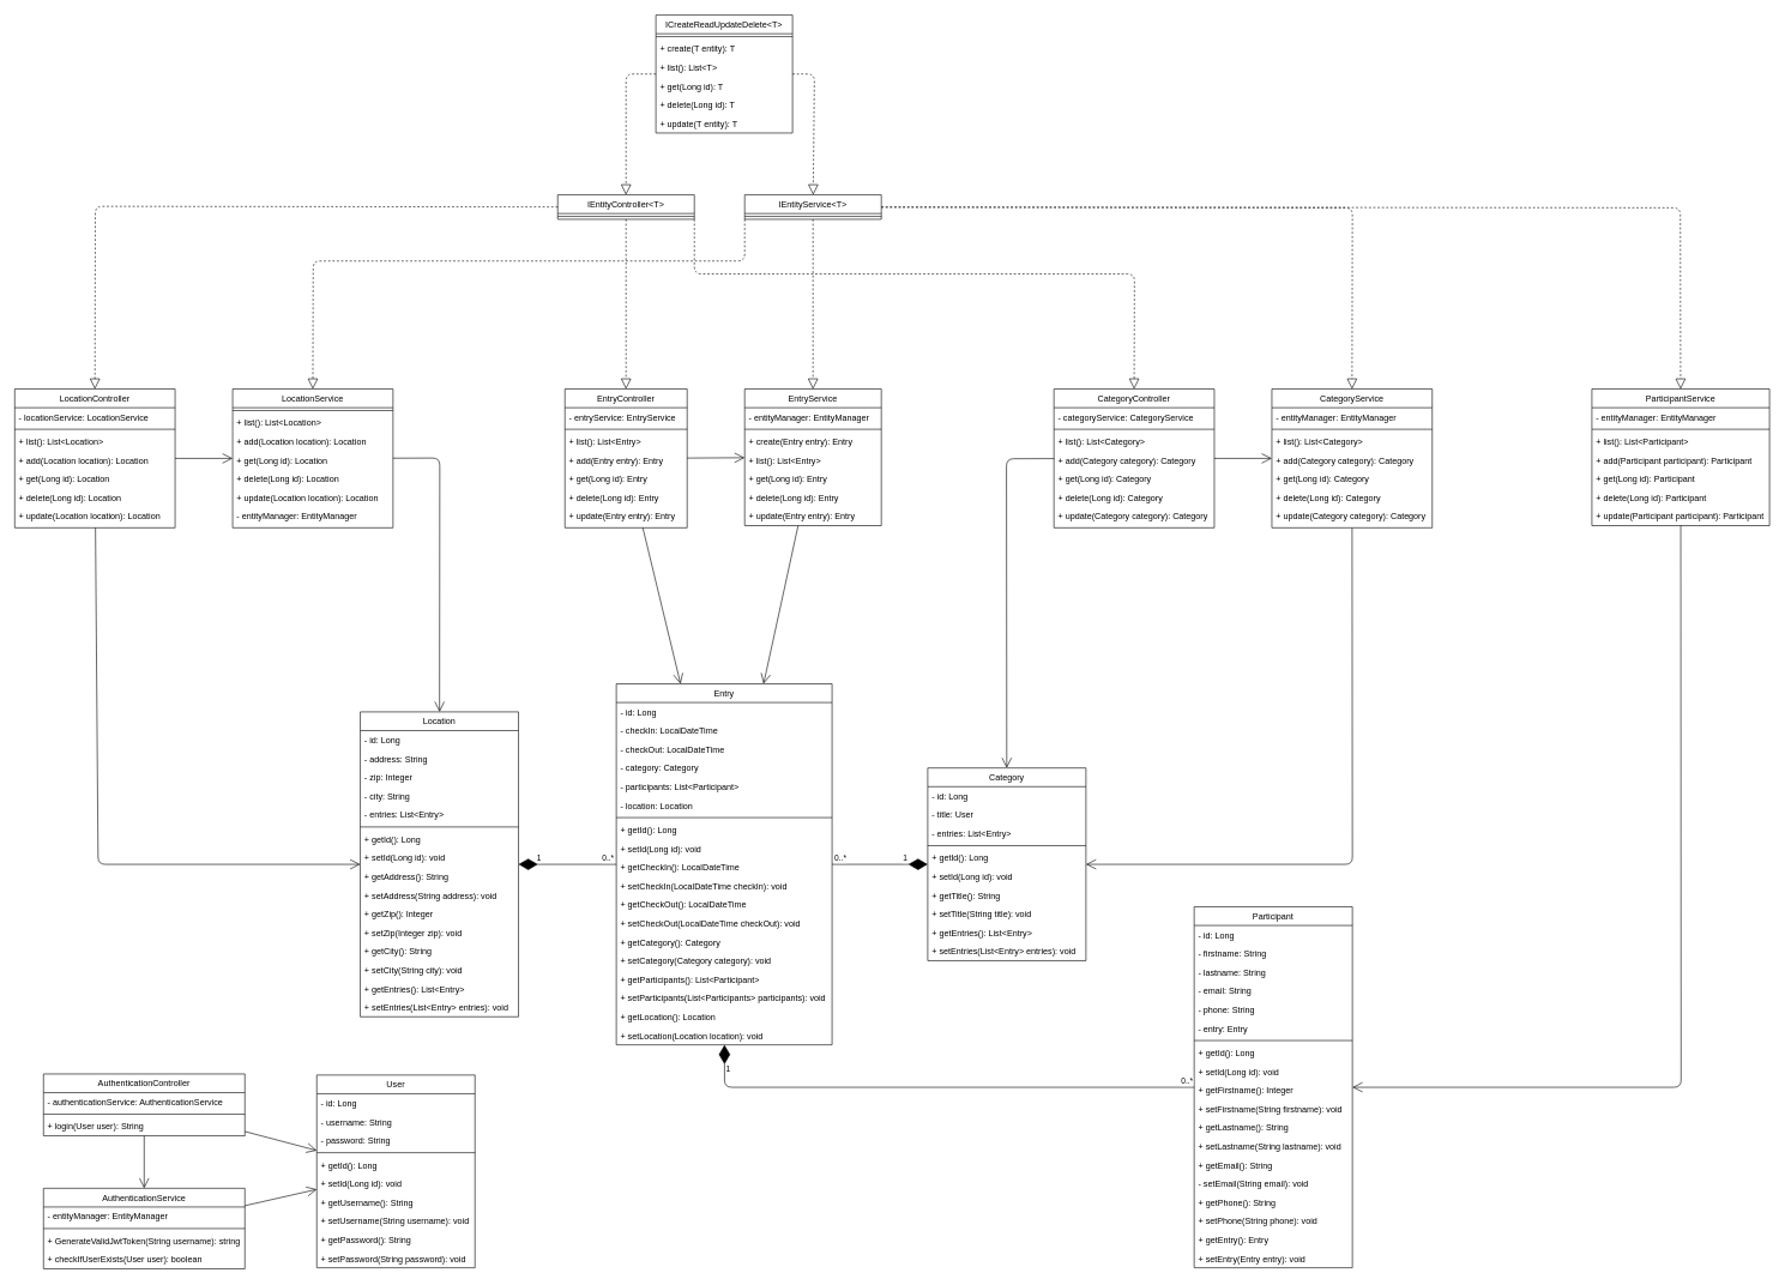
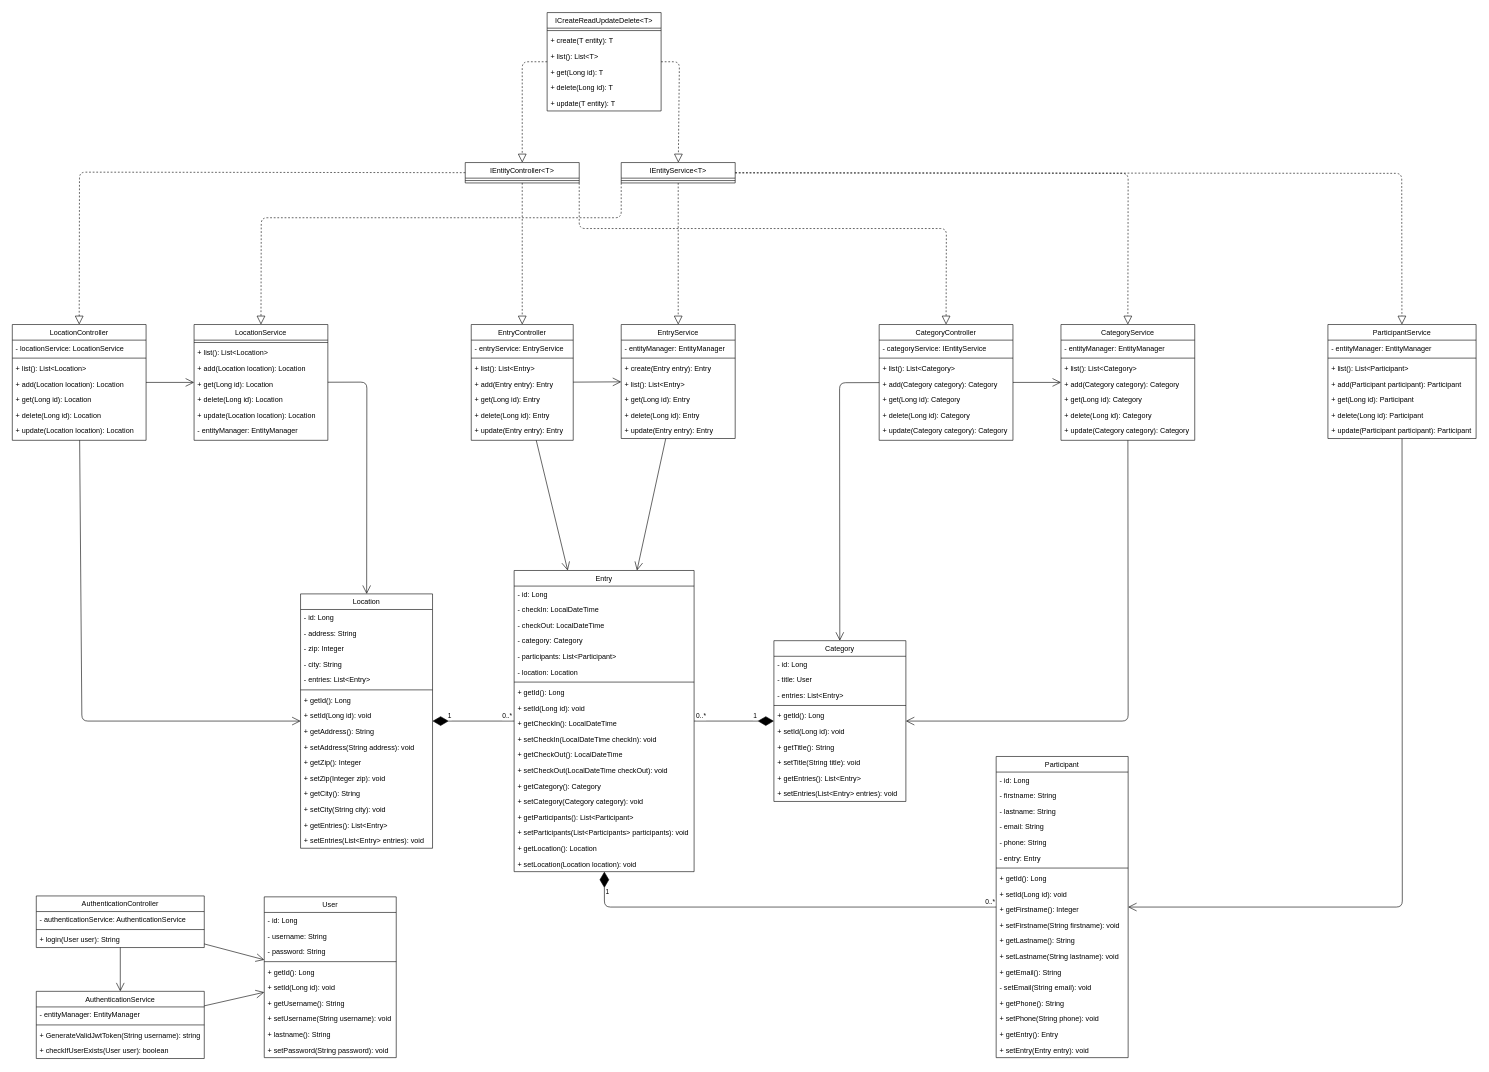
- <mxCell id="105" value="- categoryService: CategoryService" style="text;align=left;verticalAlign=top;spacingLeft=4;spacingRight=4;overflow=hidden;rotatable=0;points=[[0,0.5],[1,0.5]];portConstraint=eastwest;" parent="104" vertex="1"><mxGeometry y="26" width="223" height="26" as="geometry" /></mxCell>
+ <mxCell id="105" value="- categoryService: IEntityService" style="text;align=left;verticalAlign=top;spacingLeft=4;spacingRight=4;overflow=hidden;rotatable=0;points=[[0,0.5],[1,0.5]];portConstraint=eastwest;" parent="104" vertex="1"><mxGeometry y="26" width="223" height="26" as="geometry" /></mxCell>
- <mxCell id="80" value="+ getPassword(): String" style="text;align=left;verticalAlign=top;spacingLeft=4;spacingRight=4;overflow=hidden;rotatable=0;points=[[0,0.5],[1,0.5]];portConstraint=eastwest;" parent="71" vertex="1"><mxGeometry y="216" width="220" height="26" as="geometry" /></mxCell>
+ <mxCell id="80" value="+ lastname(): String" style="text;align=left;verticalAlign=top;spacingLeft=4;spacingRight=4;overflow=hidden;rotatable=0;points=[[0,0.5],[1,0.5]];portConstraint=eastwest;" parent="71" vertex="1"><mxGeometry y="216" width="220" height="26" as="geometry" /></mxCell>
